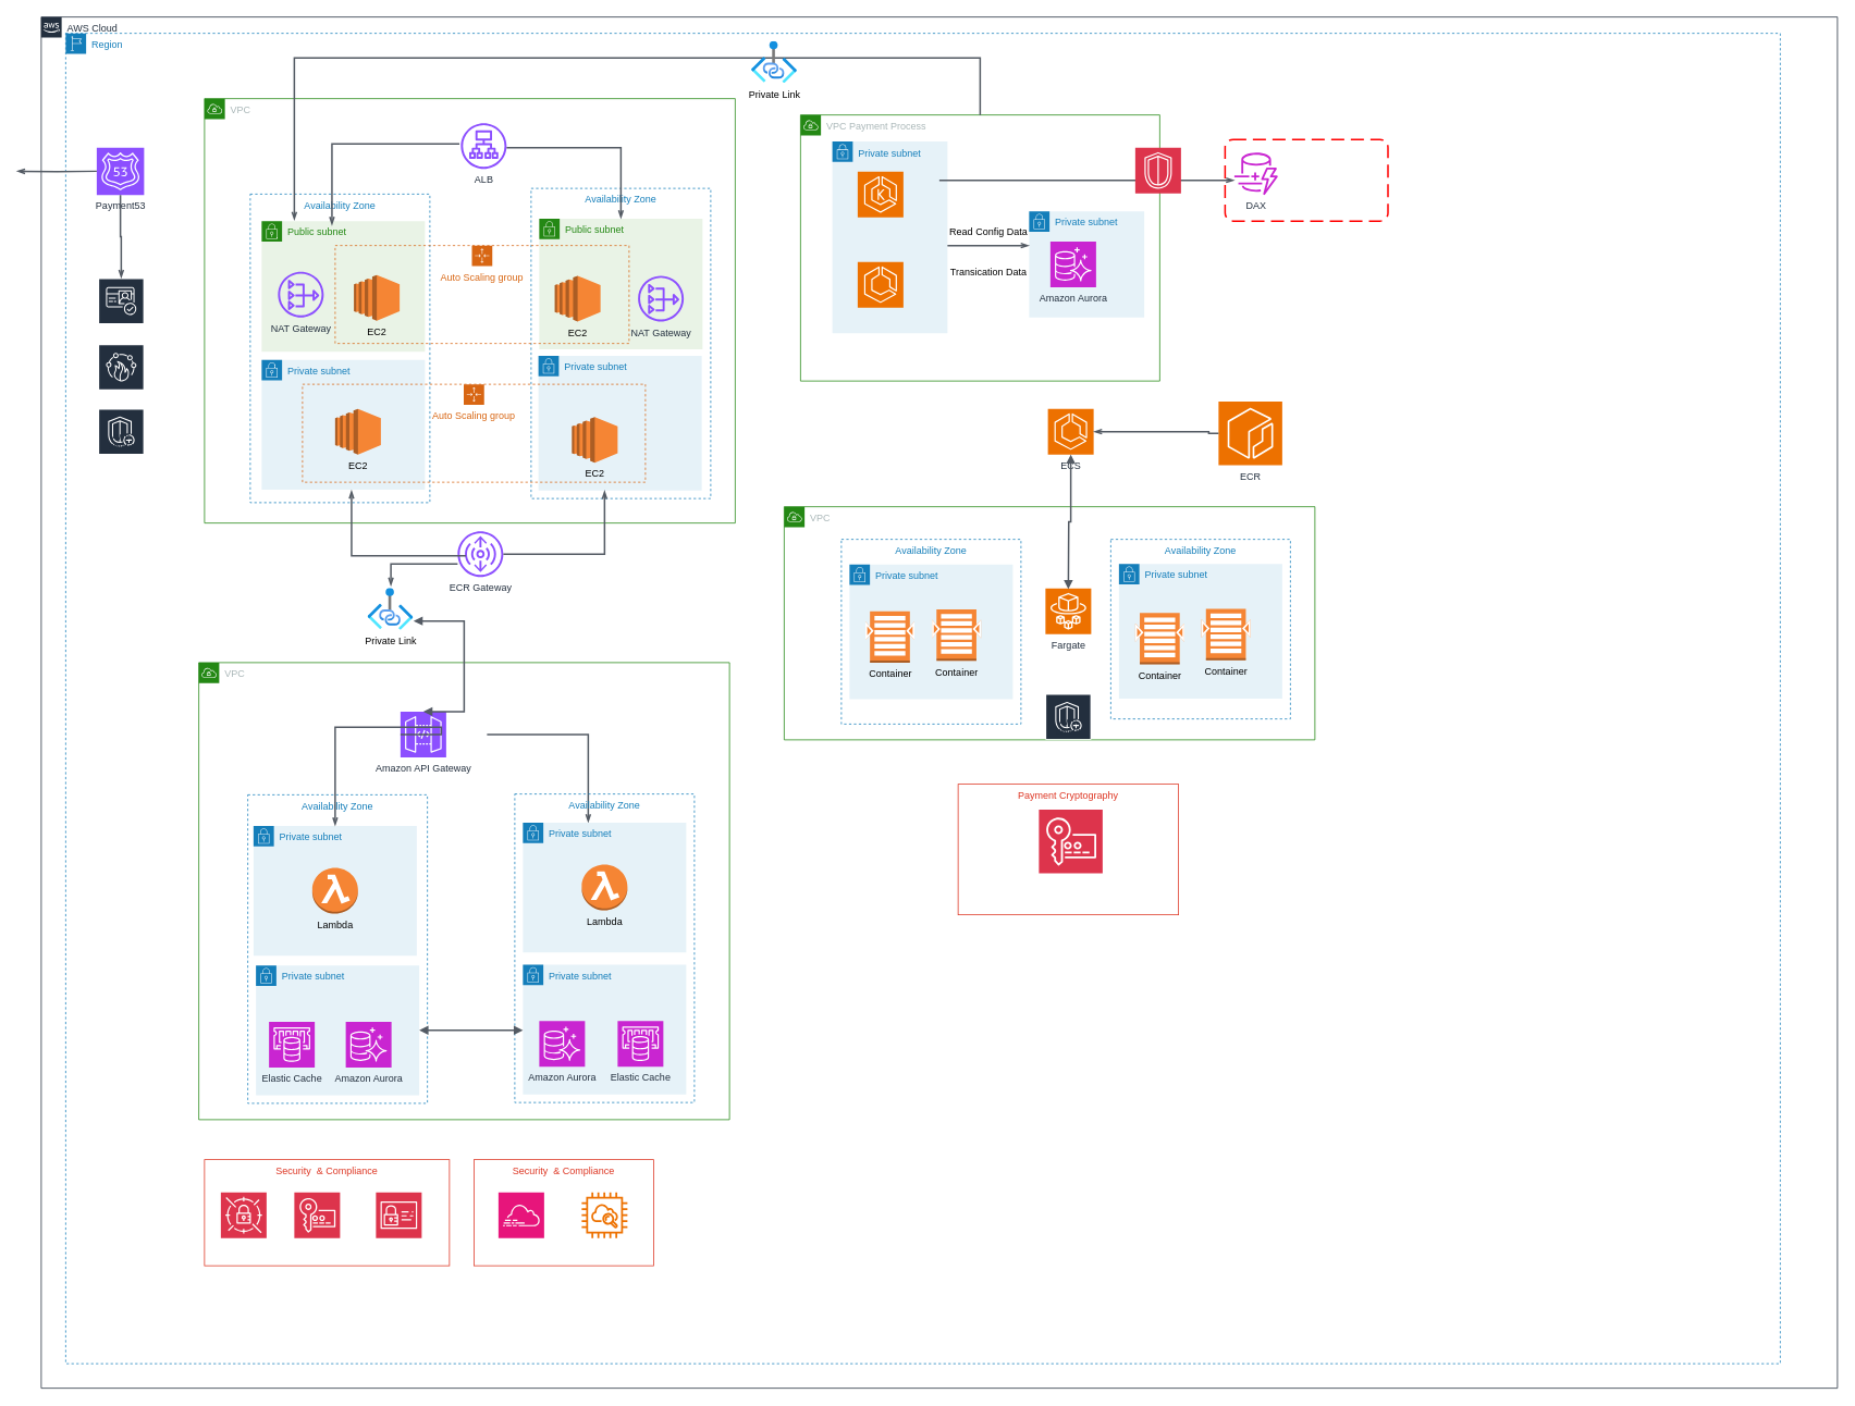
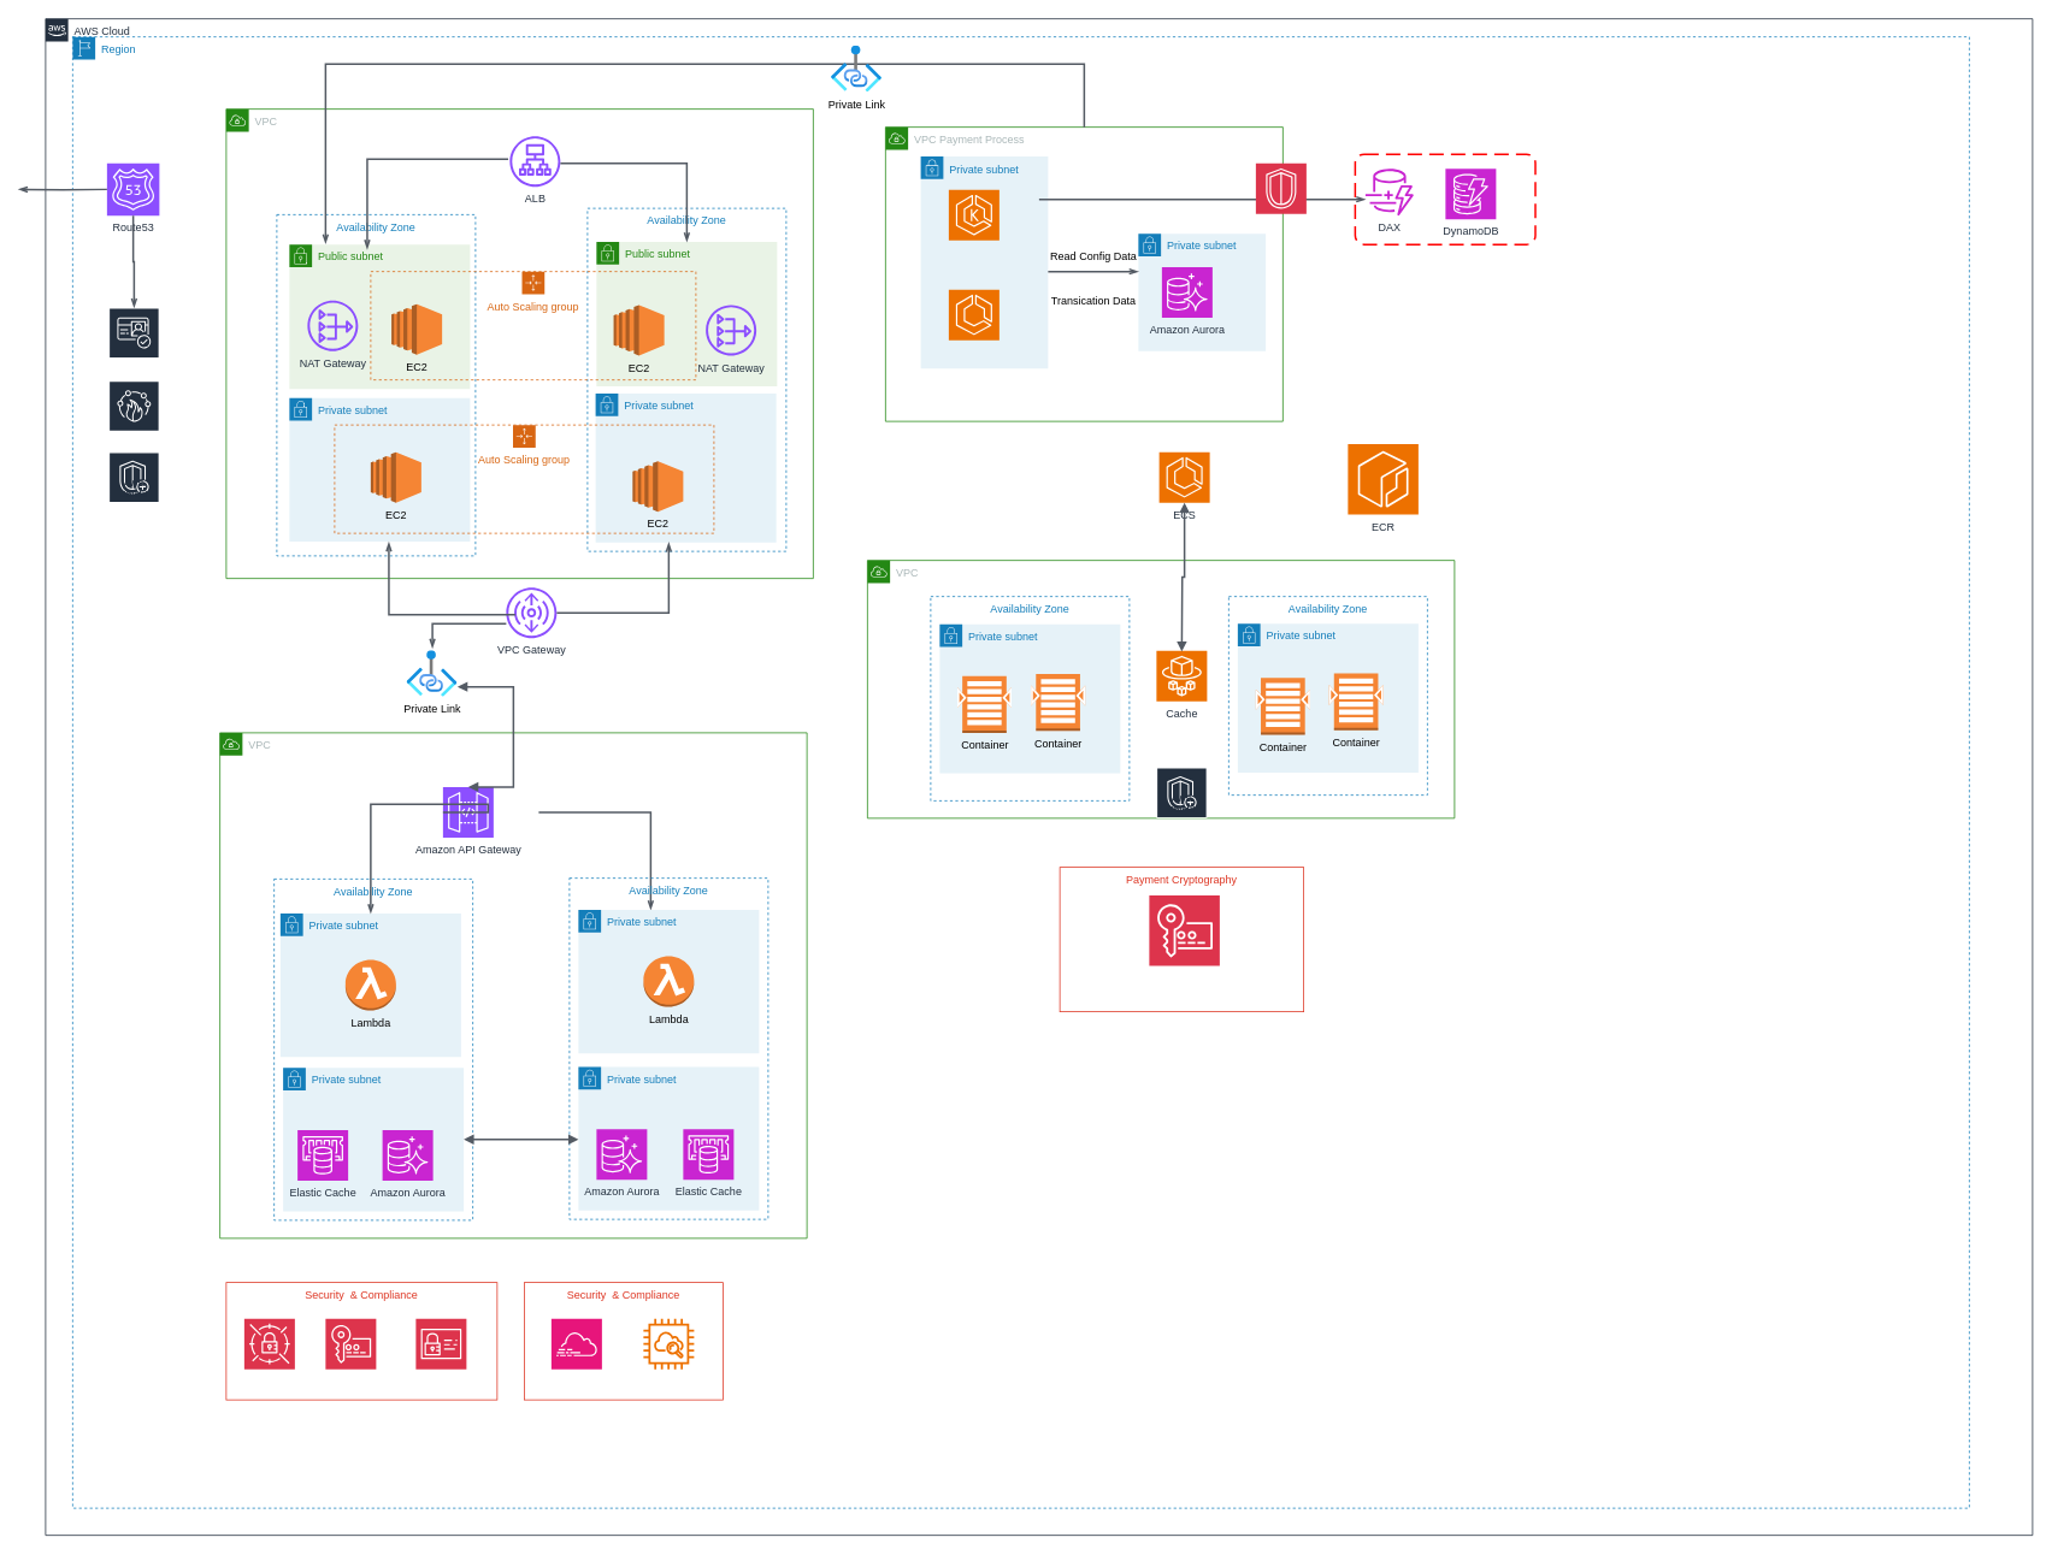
+ <mxCell id="28" value="DynamoDB" style="sketch=0;points=[[0,0,0],[0.25,0,0],[0.5,0,0],[0.75,0,0],[1,0,0],[0,1,0],[0.25,1,0],[0.5,1,0],[0.75,1,0],[1,1,0],[0,0.25,0],[0,0.5,0],[0,0.75,0],[1,0.25,0],[1,0.5,0],[1,0.75,0]];outlineConnect=0;fontColor=#232F3E;fillColor=#C925D1;strokeColor=#ffffff;dashed=0;verticalLabelPosition=bottom;verticalAlign=top;align=center;html=1;fontSize=12;fontStyle=0;aspect=fixed;shape=mxgraph.aws4.resourceIcon;resIcon=mxgraph.aws4.dynamodb;" vertex="1" parent="3"><mxGeometry x="1520" y="146.31" width="56" height="56" as="geometry" /></mxCell>
- <mxCell id="8" value="Payment53&lt;br&gt;" style="sketch=0;points=[[0,0,0],[0.25,0,0],[0.5,0,0],[0.75,0,0],[1,0,0],[0,1,0],[0.25,1,0],[0.5,1,0],[0.75,1,0],[1,1,0],[0,0.25,0],[0,0.5,0],[0,0.75,0],[1,0.25,0],[1,0.5,0],[1,0.75,0]];outlineConnect=0;fontColor=#232F3E;fillColor=#8C4FFF;strokeColor=#ffffff;dashed=0;verticalLabelPosition=bottom;verticalAlign=top;align=center;html=1;fontSize=12;fontStyle=0;aspect=fixed;shape=mxgraph.aws4.resourceIcon;resIcon=mxgraph.aws4.route_53;" vertex="1" parent="3"><mxGeometry x="38" y="140" width="58" height="58" as="geometry" /></mxCell>
+ <mxCell id="8" value="Route53&lt;br&gt;" style="sketch=0;points=[[0,0,0],[0.25,0,0],[0.5,0,0],[0.75,0,0],[1,0,0],[0,1,0],[0.25,1,0],[0.5,1,0],[0.75,1,0],[1,1,0],[0,0.25,0],[0,0.5,0],[0,0.75,0],[1,0.25,0],[1,0.5,0],[1,0.75,0]];outlineConnect=0;fontColor=#232F3E;fillColor=#8C4FFF;strokeColor=#ffffff;dashed=0;verticalLabelPosition=bottom;verticalAlign=top;align=center;html=1;fontSize=12;fontStyle=0;aspect=fixed;shape=mxgraph.aws4.resourceIcon;resIcon=mxgraph.aws4.route_53;" vertex="1" parent="3"><mxGeometry x="38" y="140" width="58" height="58" as="geometry" /></mxCell>
- <mxCell id="47" value="" style="edgeStyle=orthogonalEdgeStyle;html=1;endArrow=none;elbow=vertical;startArrow=openThin;startFill=0;strokeColor=#545B64;rounded=0;strokeWidth=2;exitX=1;exitY=0.5;exitDx=0;exitDy=0;exitPerimeter=0;entryX=0;entryY=0.5;entryDx=0;entryDy=0;entryPerimeter=0;" edge="1" parent="3" source="46" target="45"><mxGeometry width="100" relative="1" as="geometry"><mxPoint x="1400" y="657" as="sourcePoint" /><mxPoint x="1400" y="473" as="targetPoint" /><Array as="points"><mxPoint x="1400" y="488" /><mxPoint x="1400" y="490" /></Array></mxGeometry></mxCell>
- <mxCell id="10" value="ECR Gateway" style="sketch=0;outlineConnect=0;fontColor=#232F3E;gradientColor=none;fillColor=#8C4FFF;strokeColor=none;dashed=0;verticalLabelPosition=bottom;verticalAlign=top;align=center;html=1;fontSize=12;fontStyle=0;aspect=fixed;pointerEvents=1;shape=mxgraph.aws4.vpc_carrier_gateway;" vertex="1" parent="3"><mxGeometry x="480" y="610" width="56" height="56" as="geometry" /></mxCell>
+ <mxCell id="10" value="VPC Gateway" style="sketch=0;outlineConnect=0;fontColor=#232F3E;gradientColor=none;fillColor=#8C4FFF;strokeColor=none;dashed=0;verticalLabelPosition=bottom;verticalAlign=top;align=center;html=1;fontSize=12;fontStyle=0;aspect=fixed;pointerEvents=1;shape=mxgraph.aws4.vpc_carrier_gateway;" vertex="1" parent="3"><mxGeometry x="480" y="610" width="56" height="56" as="geometry" /></mxCell>
- <mxCell id="39" value="Fargate" style="sketch=0;points=[[0,0,0],[0.25,0,0],[0.5,0,0],[0.75,0,0],[1,0,0],[0,1,0],[0.25,1,0],[0.5,1,0],[0.75,1,0],[1,1,0],[0,0.25,0],[0,0.5,0],[0,0.75,0],[1,0.25,0],[1,0.5,0],[1,0.75,0]];outlineConnect=0;fontColor=#232F3E;fillColor=#ED7100;strokeColor=#ffffff;dashed=0;verticalLabelPosition=bottom;verticalAlign=top;align=center;html=1;fontSize=12;fontStyle=0;aspect=fixed;shape=mxgraph.aws4.resourceIcon;resIcon=mxgraph.aws4.fargate;" vertex="1" parent="34"><mxGeometry x="320" y="100" width="56" height="56" as="geometry" /></mxCell>
+ <mxCell id="39" value="Cache" style="sketch=0;points=[[0,0,0],[0.25,0,0],[0.5,0,0],[0.75,0,0],[1,0,0],[0,1,0],[0.25,1,0],[0.5,1,0],[0.75,1,0],[1,1,0],[0,0.25,0],[0,0.5,0],[0,0.75,0],[1,0.25,0],[1,0.5,0],[1,0.75,0]];outlineConnect=0;fontColor=#232F3E;fillColor=#ED7100;strokeColor=#ffffff;dashed=0;verticalLabelPosition=bottom;verticalAlign=top;align=center;html=1;fontSize=12;fontStyle=0;aspect=fixed;shape=mxgraph.aws4.resourceIcon;resIcon=mxgraph.aws4.fargate;" vertex="1" parent="34"><mxGeometry x="320" y="100" width="56" height="56" as="geometry" /></mxCell>
